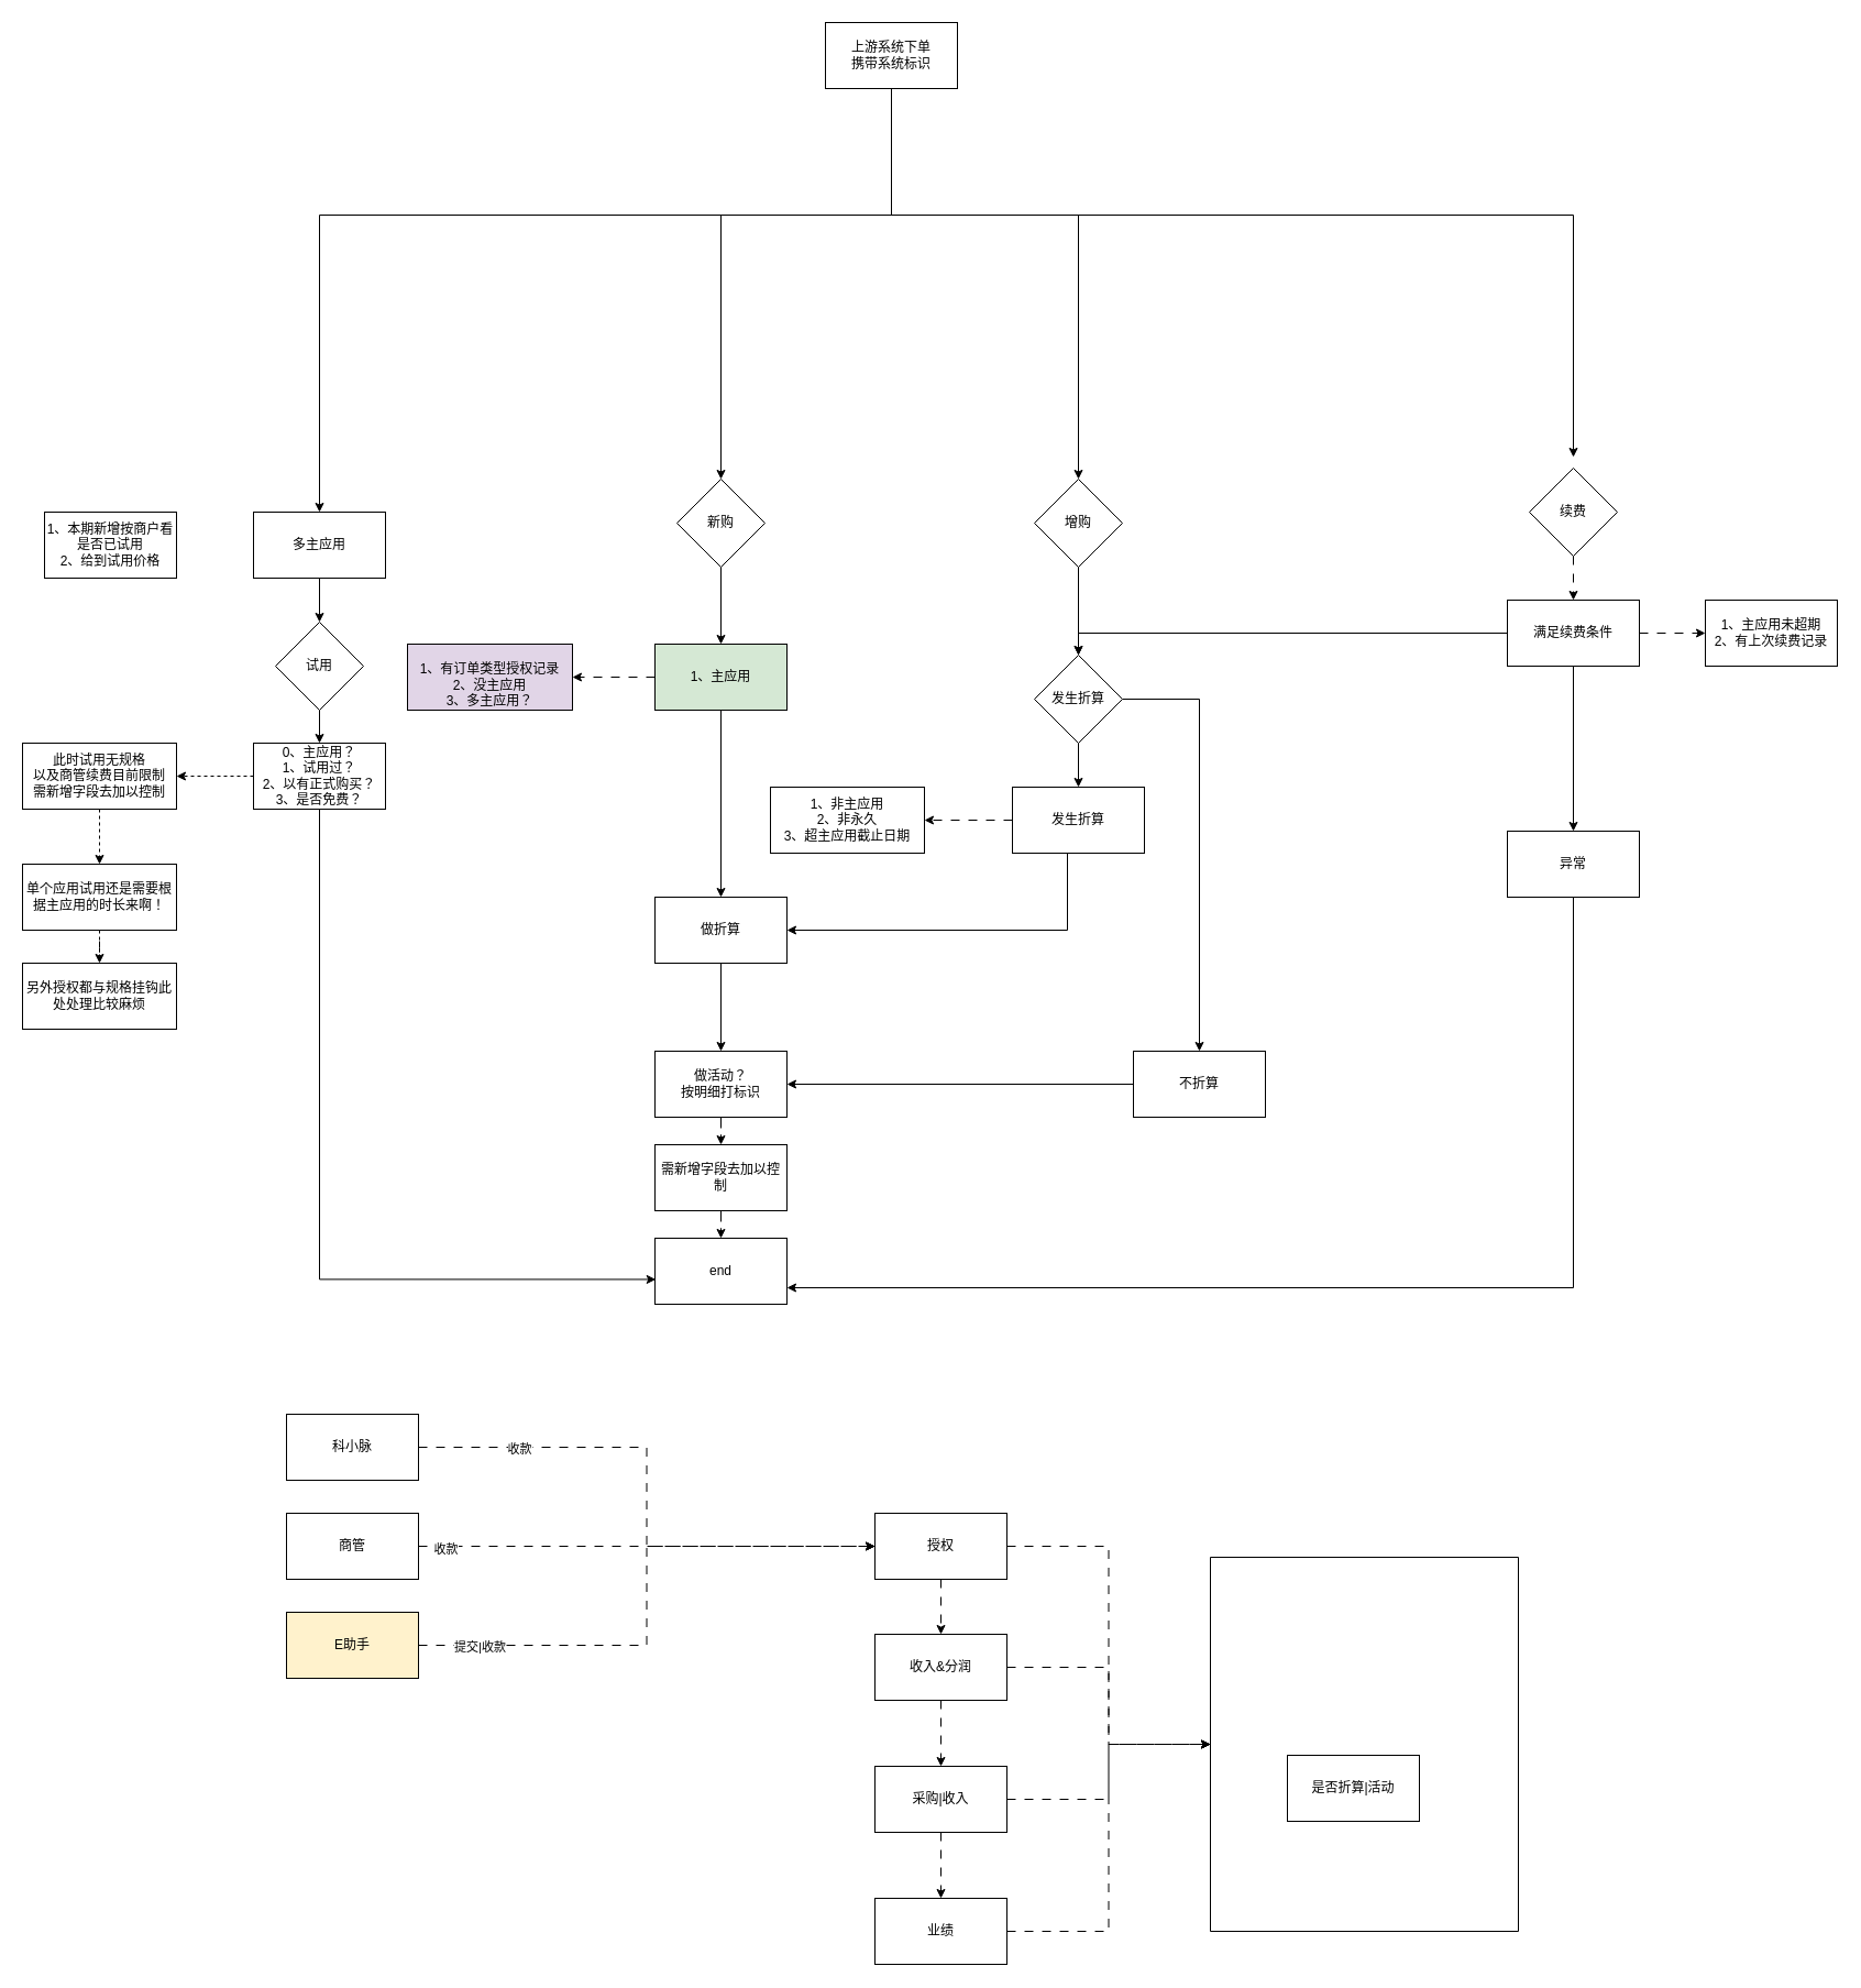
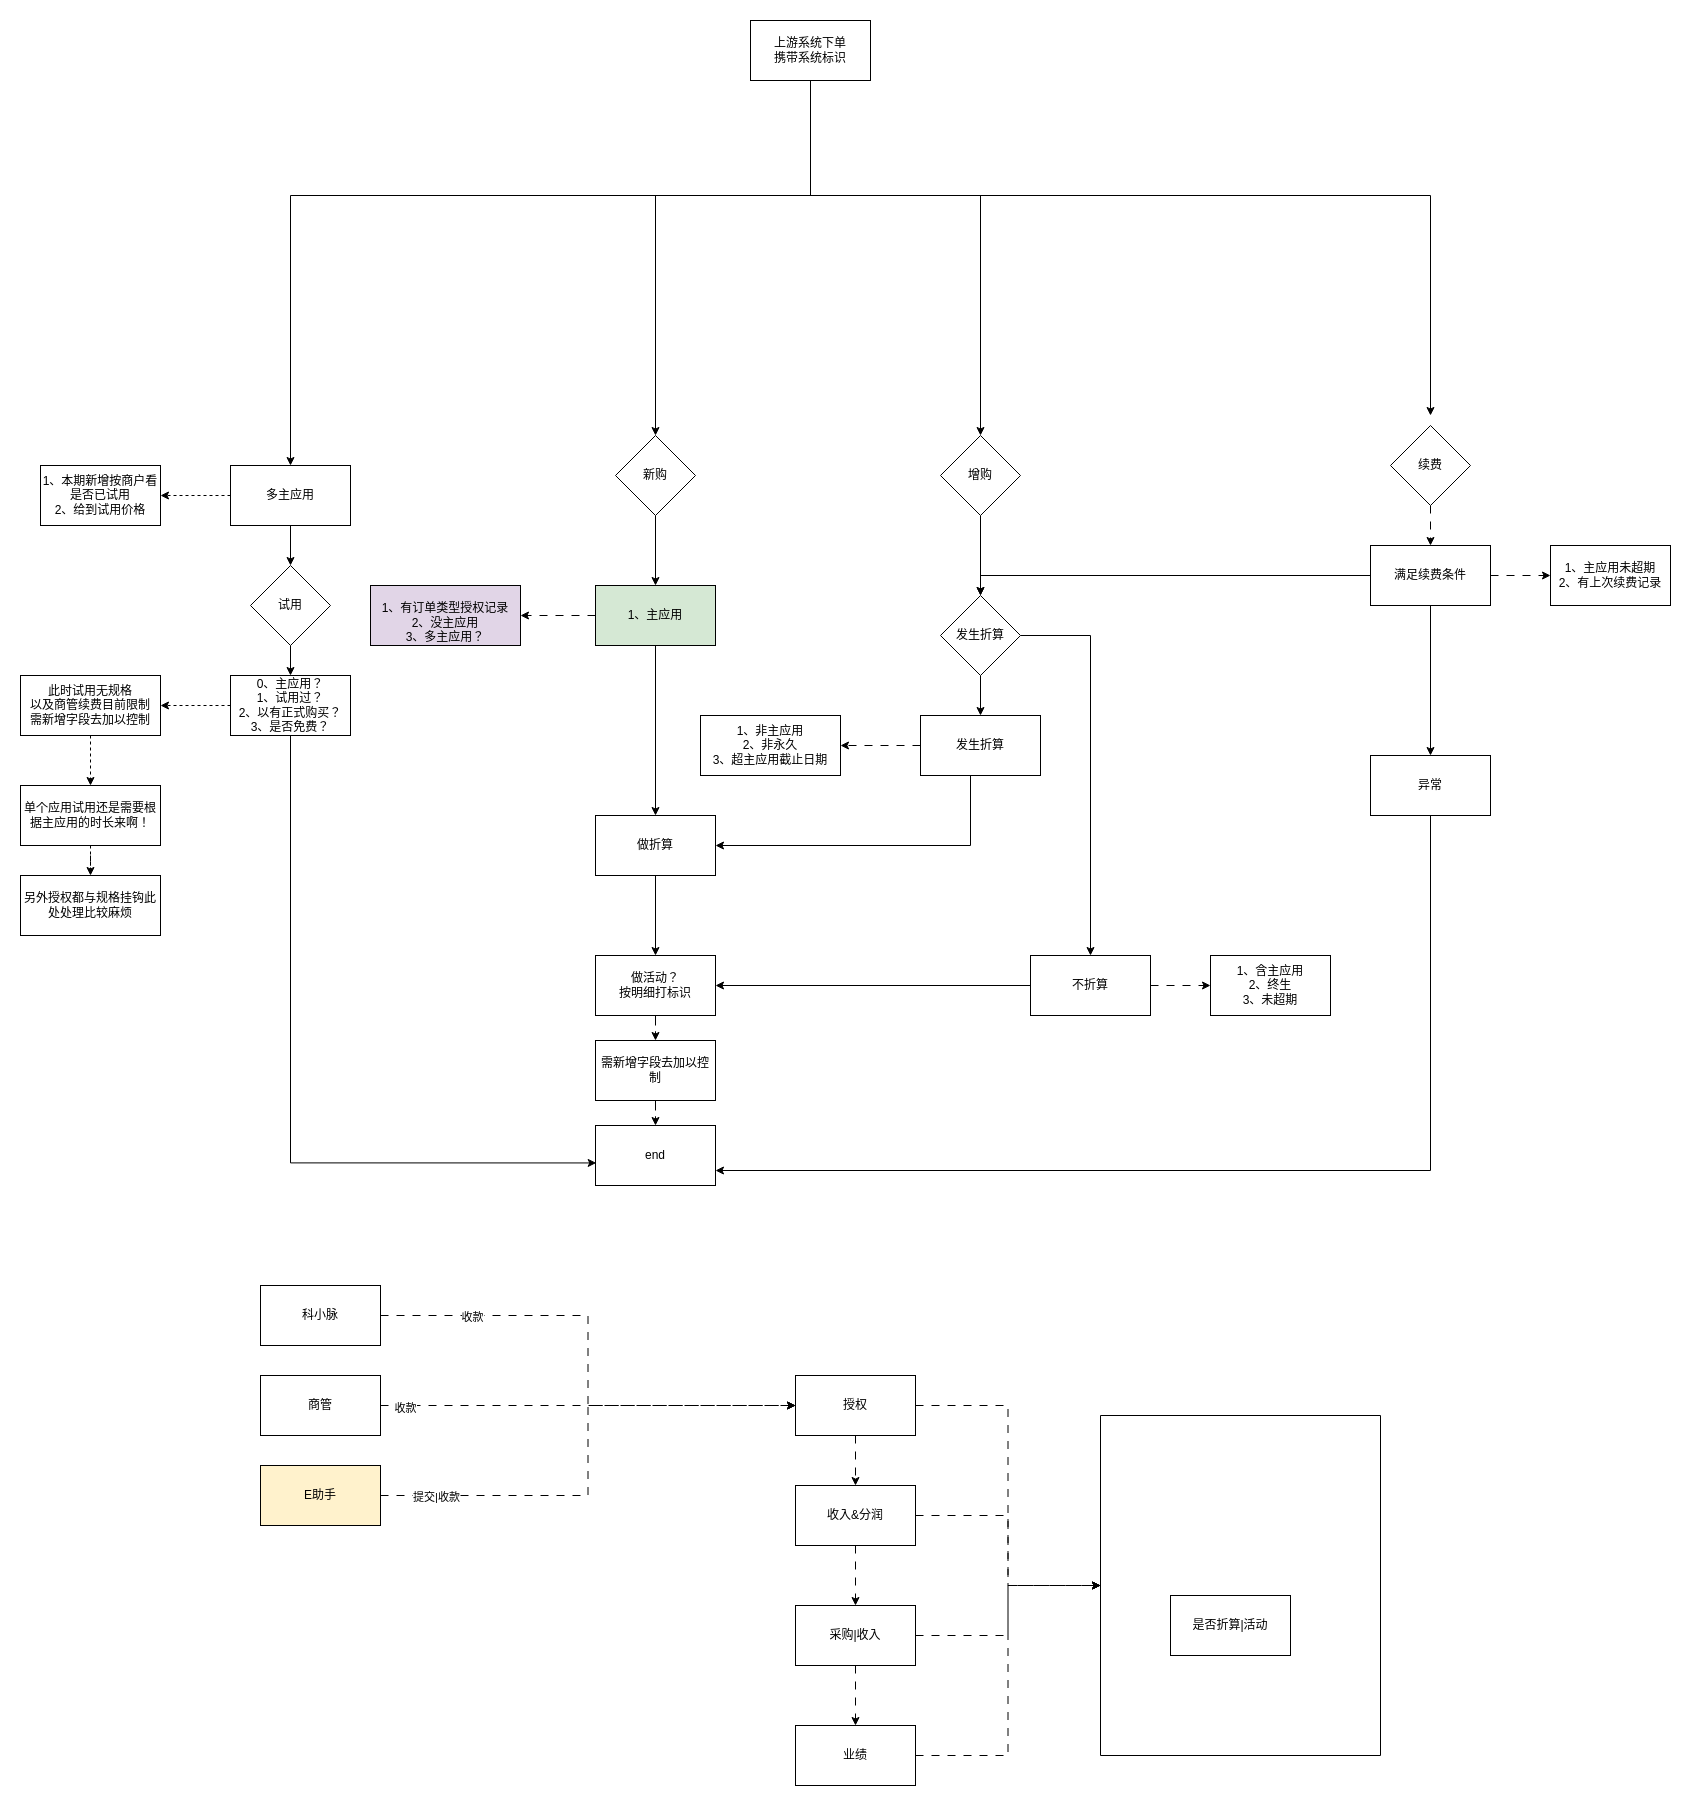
+ <mxCell id="3" style="edgeStyle=orthogonalEdgeStyle;rounded=0;orthogonalLoop=1;jettySize=auto;html=1;entryX=1;entryY=0.5;entryDx=0;entryDy=0;dashed=1;" edge="1" parent="1" source="4" target="20"><mxGeometry relative="1" as="geometry" /></mxCell>
+ <mxCell id="39" style="edgeStyle=orthogonalEdgeStyle;rounded=0;orthogonalLoop=1;jettySize=auto;html=1;dashed=1;dashPattern=8 8;" edge="1" parent="1" source="41" target="42"><mxGeometry relative="1" as="geometry" /></mxCell>
+ <mxCell id="42" value="1、含主应用&lt;br&gt;2、终生&lt;br&gt;3、未超期" style="rounded=0;whiteSpace=wrap;html=1;" vertex="1" parent="1"><mxGeometry x="1210" y="955" width="120" height="60" as="geometry" /></mxCell>
